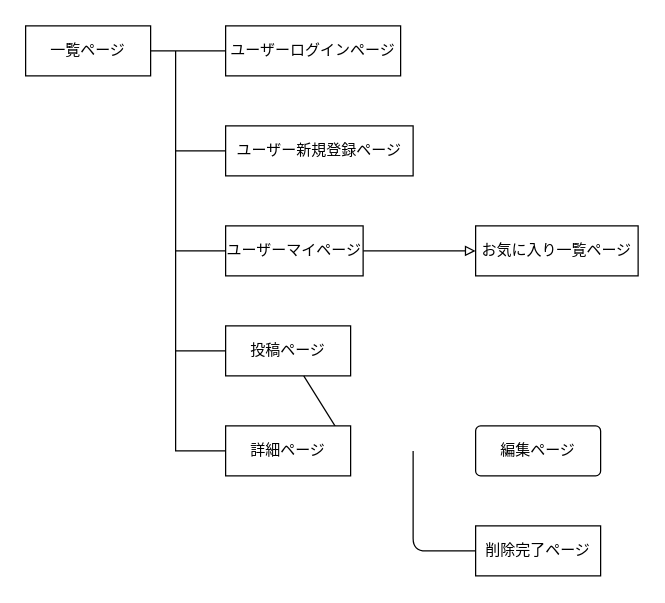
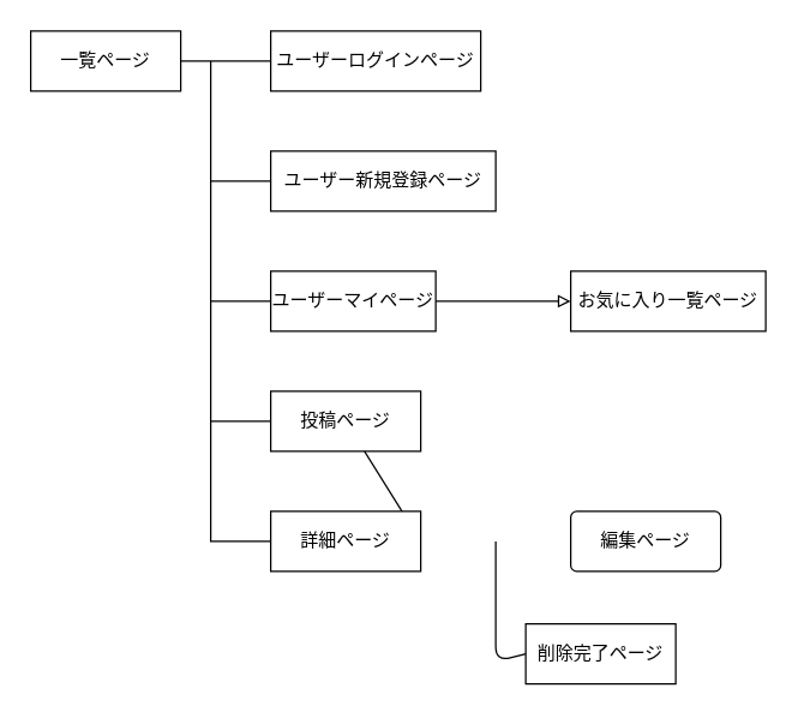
- <mxCell id="17" value="削除完了ページ" style="whiteSpace=wrap;html=1;align=center;" vertex="1" parent="1"><mxGeometry x="380" y="420" width="100" height="40" as="geometry" /></mxCell>
+ <mxCell id="17" value="削除完了ページ" style="whiteSpace=wrap;html=1;align=center;" vertex="1" parent="1"><mxGeometry x="350" y="415" width="100" height="40" as="geometry" /></mxCell>
